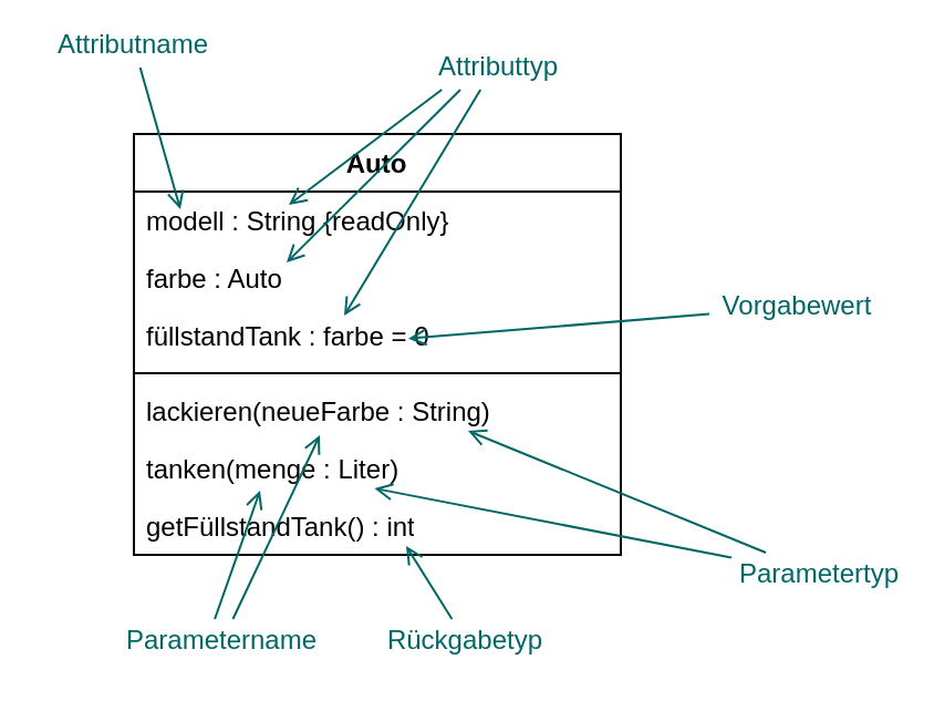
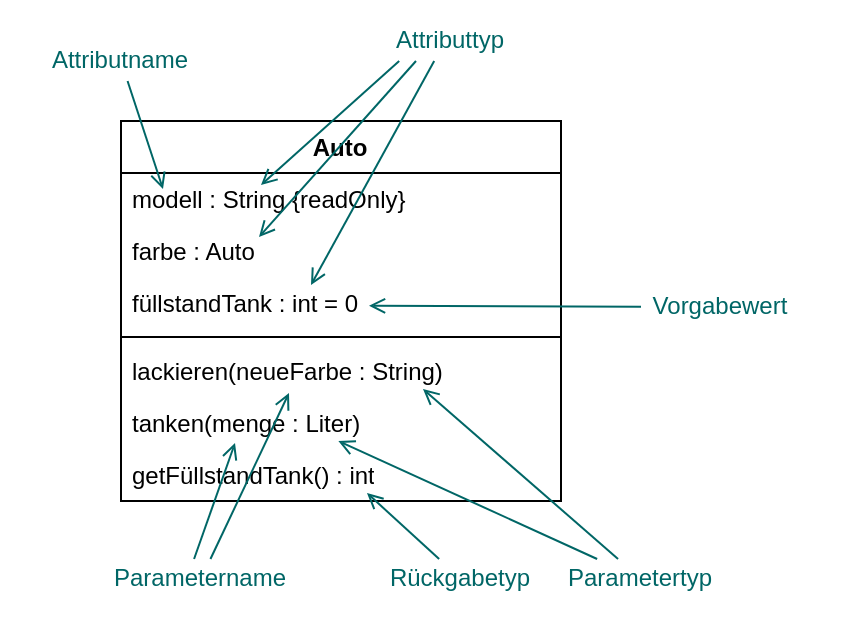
- <mxCell id="11" value="Attributname" style="text;html=1;strokeColor=none;fillColor=none;align=center;verticalAlign=middle;whiteSpace=wrap;rounded=0;fontColor=#006666;" parent="1" vertex="1"><mxGeometry x="20" y="10" width="80" height="20" as="geometry" /></mxCell>
+ <mxCell id="11" value="Attributname" style="text;html=1;strokeColor=none;fillColor=none;align=center;verticalAlign=middle;whiteSpace=wrap;rounded=0;fontColor=#006666;" parent="1" vertex="1"><mxGeometry x="20" y="20" width="80" height="20" as="geometry" /></mxCell>
- <mxCell id="13" value="Attributtyp" style="text;html=1;strokeColor=none;fillColor=none;align=center;verticalAlign=middle;whiteSpace=wrap;rounded=0;fontColor=#006666;points=[[0,0,0,0,0],[0,0.25,0,0,0],[0,0.5,0,0,0],[0,0.75,0,0,0],[0,1,0,0,0],[0.13,1,0,0,0],[0.25,0,0,0,0],[0.25,1,0,0,0],[0.38,1,0,0,0],[0.5,0,0,0,0],[0.5,1,0,0,0],[0.63,1,0,0,0],[0.75,0,0,0,0],[0.75,1,0,0,0],[0.88,1,0,0,0],[1,0,0,0,0],[1,0.25,0,0,0],[1,0.5,0,0,0],[1,0.75,0,0,0],[1,1,0,0,0]];" parent="1" vertex="1"><mxGeometry x="190" y="20" width="70" height="20" as="geometry" /></mxCell>
+ <mxCell id="13" value="Attributtyp" style="text;html=1;strokeColor=none;fillColor=none;align=center;verticalAlign=middle;whiteSpace=wrap;rounded=0;fontColor=#006666;points=[[0,0,0,0,0],[0,0.25,0,0,0],[0,0.5,0,0,0],[0,0.75,0,0,0],[0,1,0,0,0],[0.13,1,0,0,0],[0.25,0,0,0,0],[0.25,1,0,0,0],[0.38,1,0,0,0],[0.5,0,0,0,0],[0.5,1,0,0,0],[0.63,1,0,0,0],[0.75,0,0,0,0],[0.75,1,0,0,0],[0.88,1,0,0,0],[1,0,0,0,0],[1,0.25,0,0,0],[1,0.5,0,0,0],[1,0.75,0,0,0],[1,1,0,0,0]];" parent="1" vertex="1"><mxGeometry x="190" y="10" width="70" height="20" as="geometry" /></mxCell>
- <mxCell id="15" value="Vorgabewert" style="text;html=1;strokeColor=none;fillColor=none;align=center;verticalAlign=middle;whiteSpace=wrap;rounded=0;fontColor=#006666;" parent="1" vertex="1"><mxGeometry x="320" y="128" width="80" height="20" as="geometry" /></mxCell>
+ <mxCell id="15" value="Vorgabewert" style="text;html=1;strokeColor=none;fillColor=none;align=center;verticalAlign=middle;whiteSpace=wrap;rounded=0;fontColor=#006666;" parent="1" vertex="1"><mxGeometry x="320" y="143" width="80" height="20" as="geometry" /></mxCell>
- <mxCell id="6" value="füllstandTank : farbe = 0" style="text;strokeColor=none;fillColor=none;align=left;verticalAlign=top;spacingLeft=4;spacingRight=4;overflow=hidden;rotatable=0;points=[[0,0.5],[1,0.5]];portConstraint=eastwest;whiteSpace=wrap;html=1;" parent="3" vertex="1"><mxGeometry y="78" width="220" height="26" as="geometry" /></mxCell>
+ <mxCell id="6" value="füllstandTank : int = 0" style="text;strokeColor=none;fillColor=none;align=left;verticalAlign=top;spacingLeft=4;spacingRight=4;overflow=hidden;rotatable=0;points=[[0,0.5],[1,0.5]];portConstraint=eastwest;whiteSpace=wrap;html=1;" parent="3" vertex="1"><mxGeometry y="78" width="220" height="26" as="geometry" /></mxCell>
- <mxCell id="17" value="Parametertyp" style="text;html=1;strokeColor=none;fillColor=none;align=center;verticalAlign=middle;whiteSpace=wrap;rounded=0;fontColor=#006666;" parent="1" vertex="1"><mxGeometry x="330" y="249" width="80" height="20" as="geometry" /></mxCell>
+ <mxCell id="17" value="Parametertyp" style="text;html=1;strokeColor=none;fillColor=none;align=center;verticalAlign=middle;whiteSpace=wrap;rounded=0;fontColor=#006666;" parent="1" vertex="1"><mxGeometry x="280" y="279" width="80" height="20" as="geometry" /></mxCell>
- <mxCell id="19" value="Rückgabetyp" style="text;html=1;strokeColor=none;fillColor=none;align=center;verticalAlign=middle;whiteSpace=wrap;rounded=0;fontColor=#006666;" parent="1" vertex="1"><mxGeometry x="170" y="279" width="80" height="20" as="geometry" /></mxCell>
+ <mxCell id="19" value="Rückgabetyp" style="text;html=1;strokeColor=none;fillColor=none;align=center;verticalAlign=middle;whiteSpace=wrap;rounded=0;fontColor=#006666;" parent="1" vertex="1"><mxGeometry x="190" y="279" width="80" height="20" as="geometry" /></mxCell>
